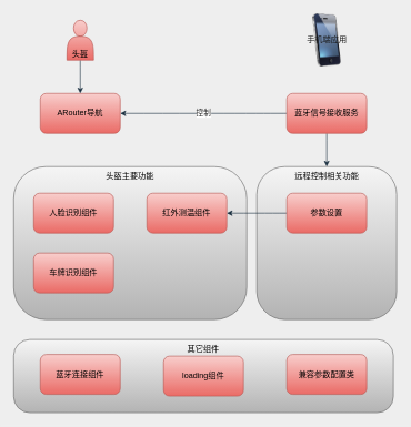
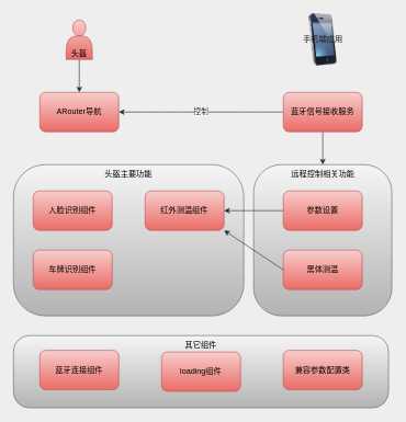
+ <mxCell id="17" style="rounded=1;sketch=0;orthogonalLoop=1;jettySize=auto;html=1;entryX=1;entryY=1;entryDx=0;entryDy=0;strokeColor=#182E3E;fontColor=#1A1A1A;exitX=0;exitY=0.5;exitDx=0;exitDy=0;" parent="1" source="18" target="11" edge="1"><mxGeometry relative="1" as="geometry" /></mxCell>
+ <mxCell id="18" value="黑体测温" style="whiteSpace=wrap;html=1;fillColor=#f8cecc;strokeColor=#b85450;rounded=1;gradientColor=#ea6b66;" parent="1" vertex="1"><mxGeometry x="430" y="380" width="120" height="60" as="geometry" /></mxCell>
